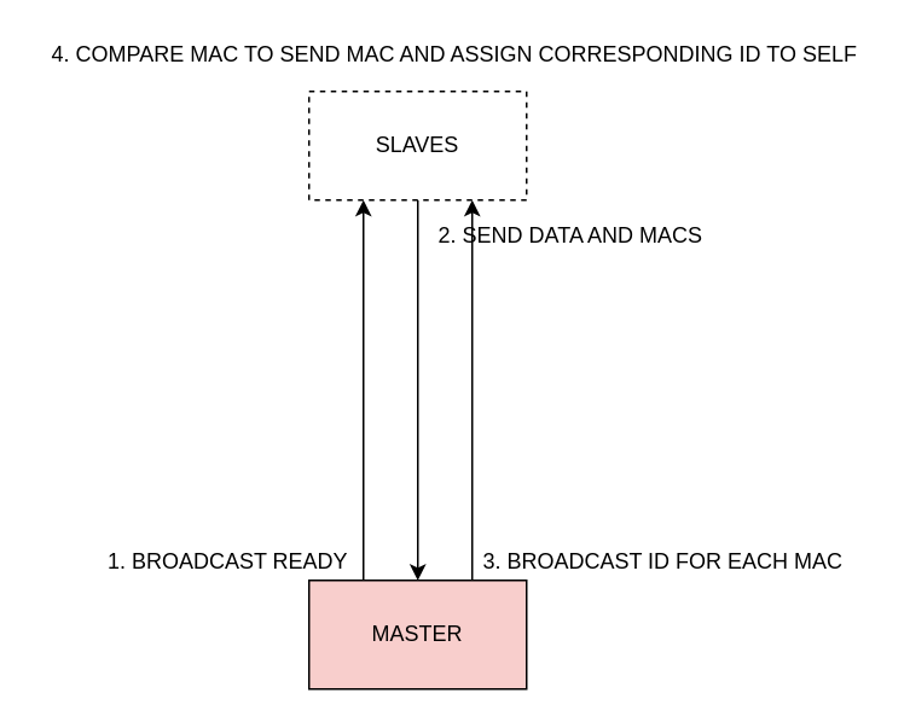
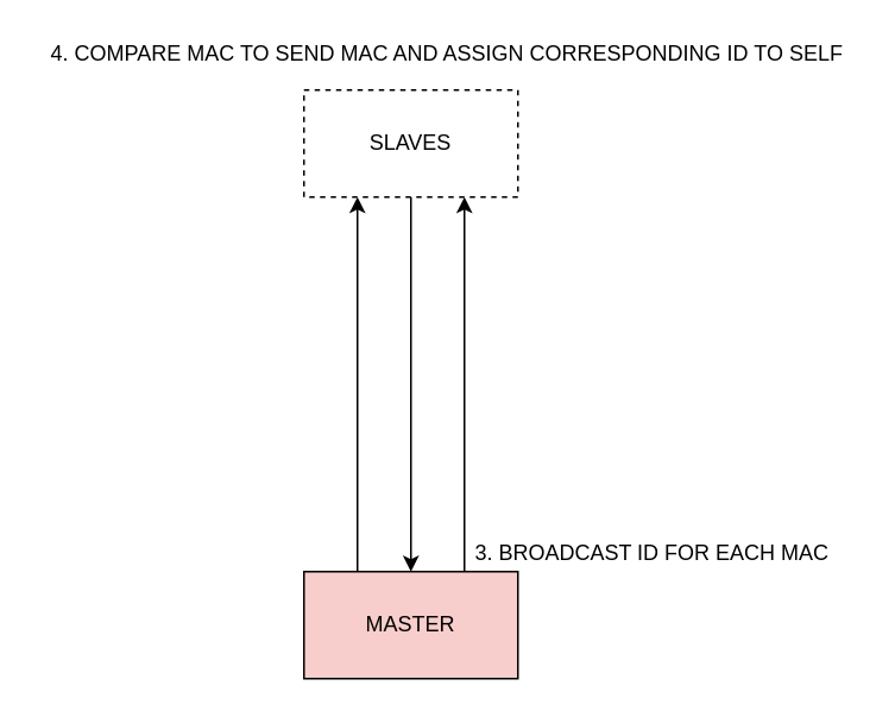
- <mxCell id="8" value="2. SEND DATA AND MACS" style="text;html=1;align=center;verticalAlign=middle;resizable=0;points=[];autosize=1;strokeColor=none;" vertex="1" parent="1"><mxGeometry x="234" y="120" width="160" height="20" as="geometry" /></mxCell>
- <mxCell id="7" value="1. BROADCAST READY" style="text;html=1;align=center;verticalAlign=middle;resizable=0;points=[];autosize=1;strokeColor=none;" vertex="1" parent="1"><mxGeometry x="50" y="300" width="150" height="20" as="geometry" /></mxCell>
